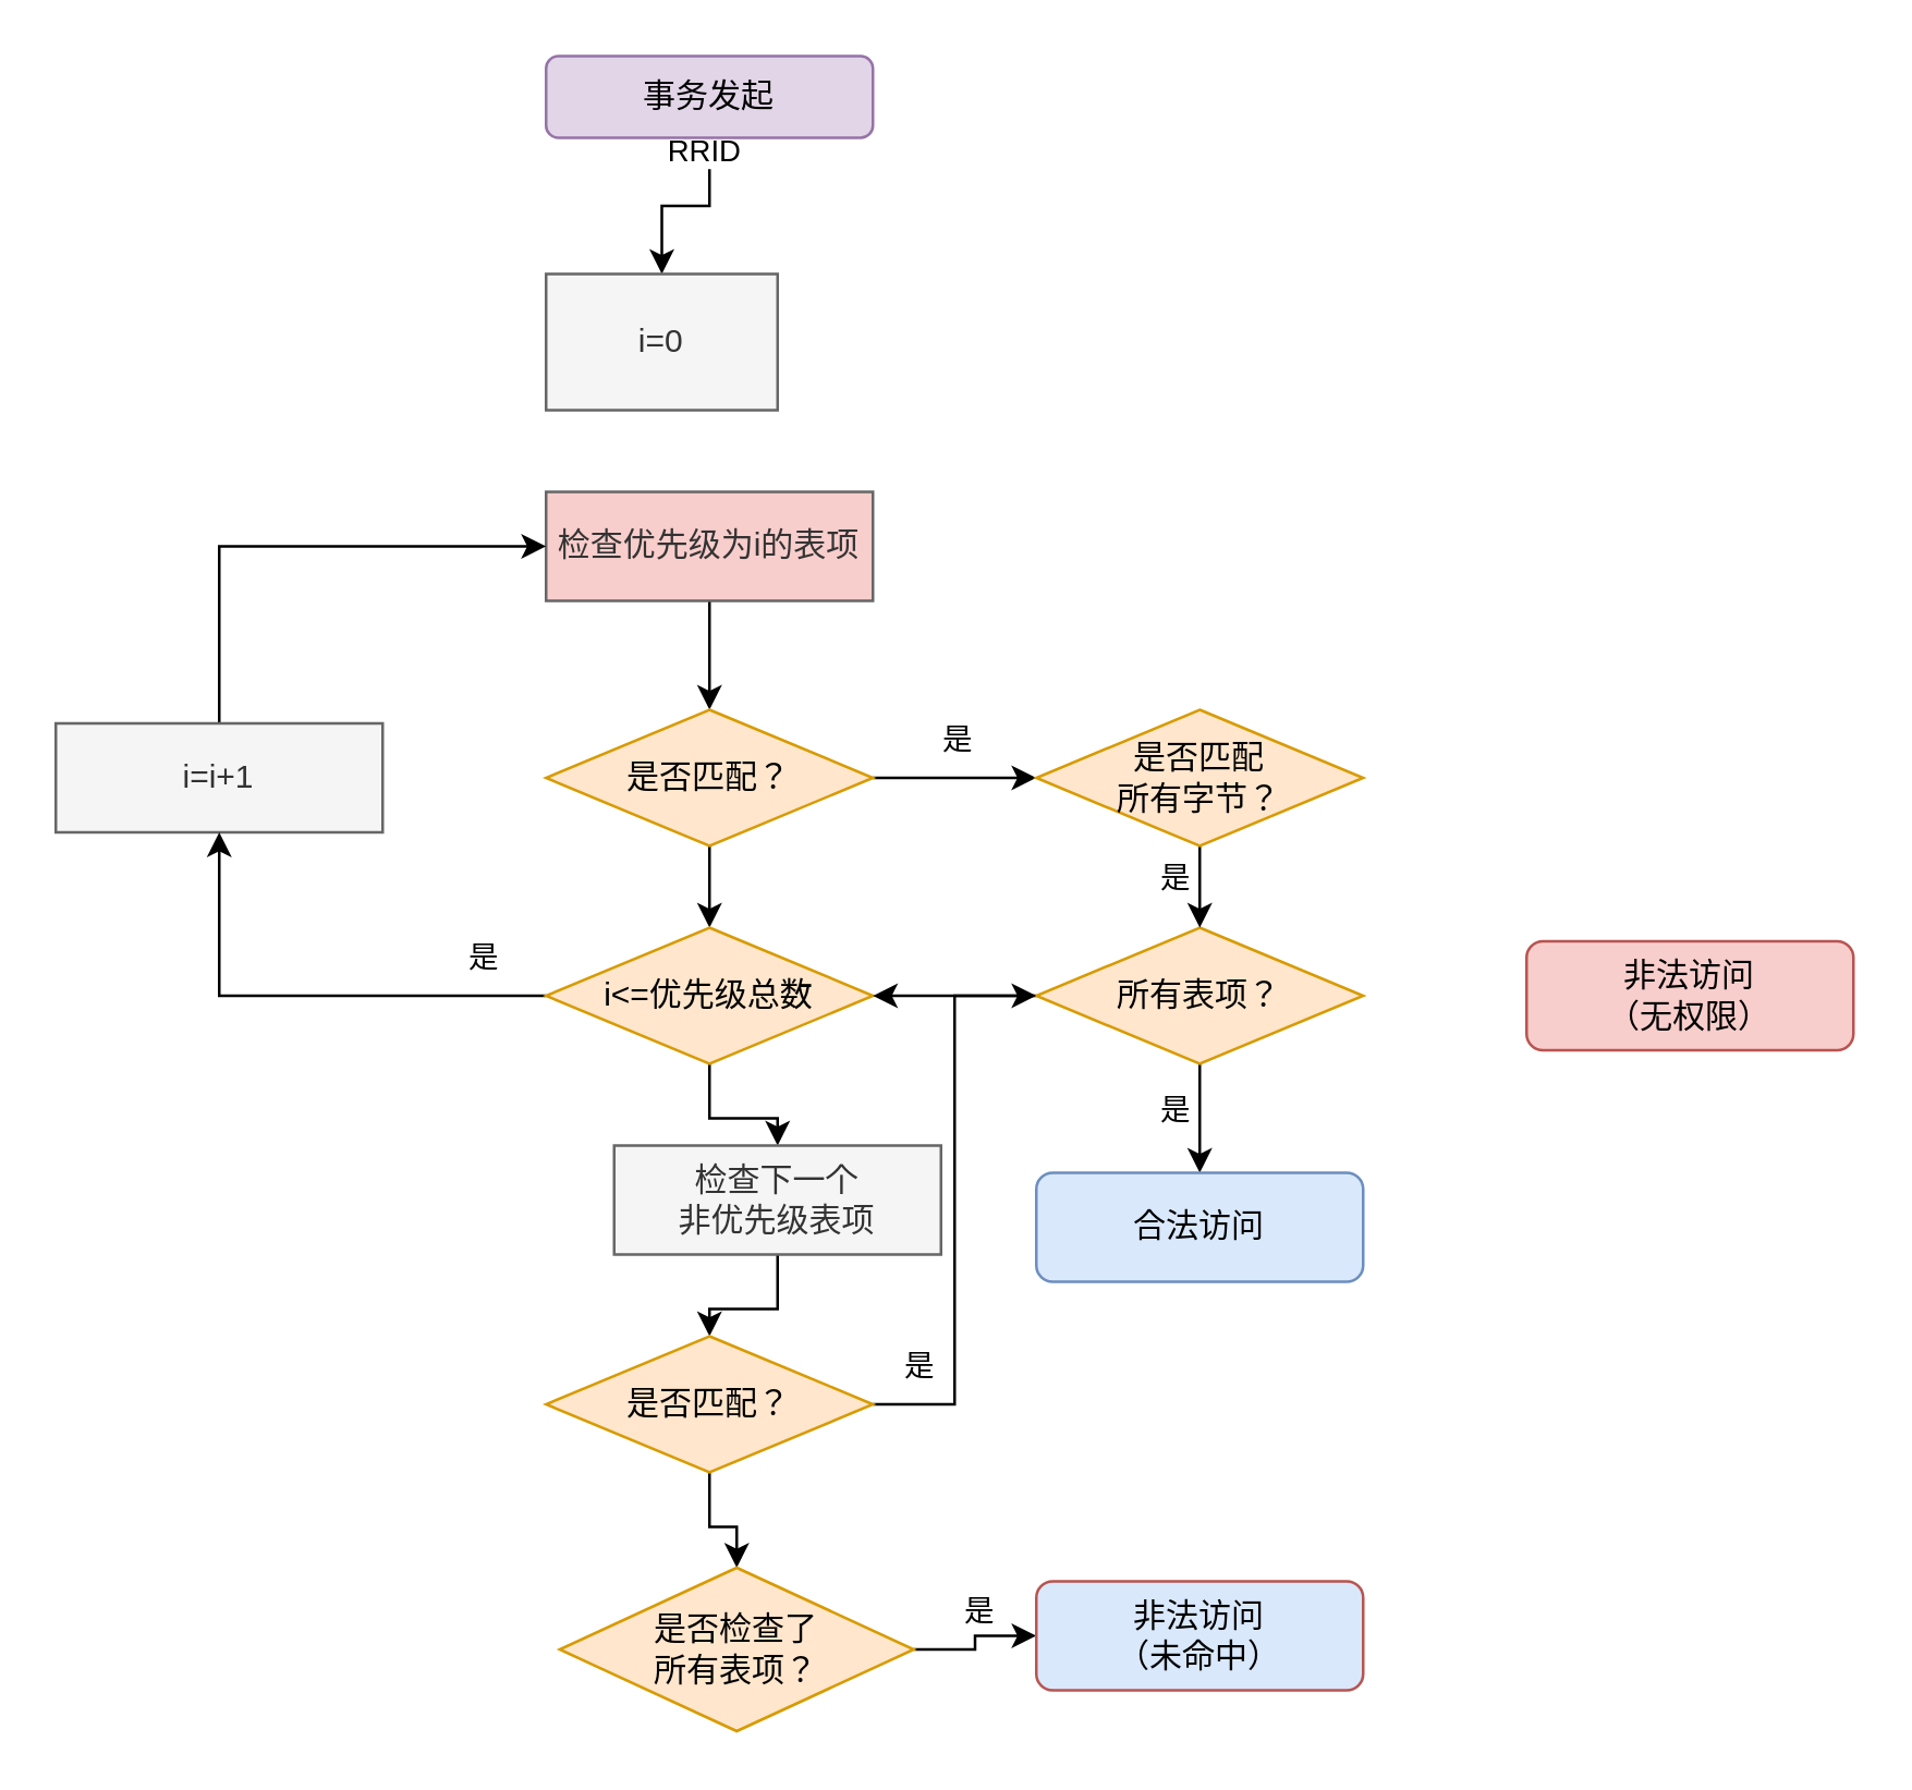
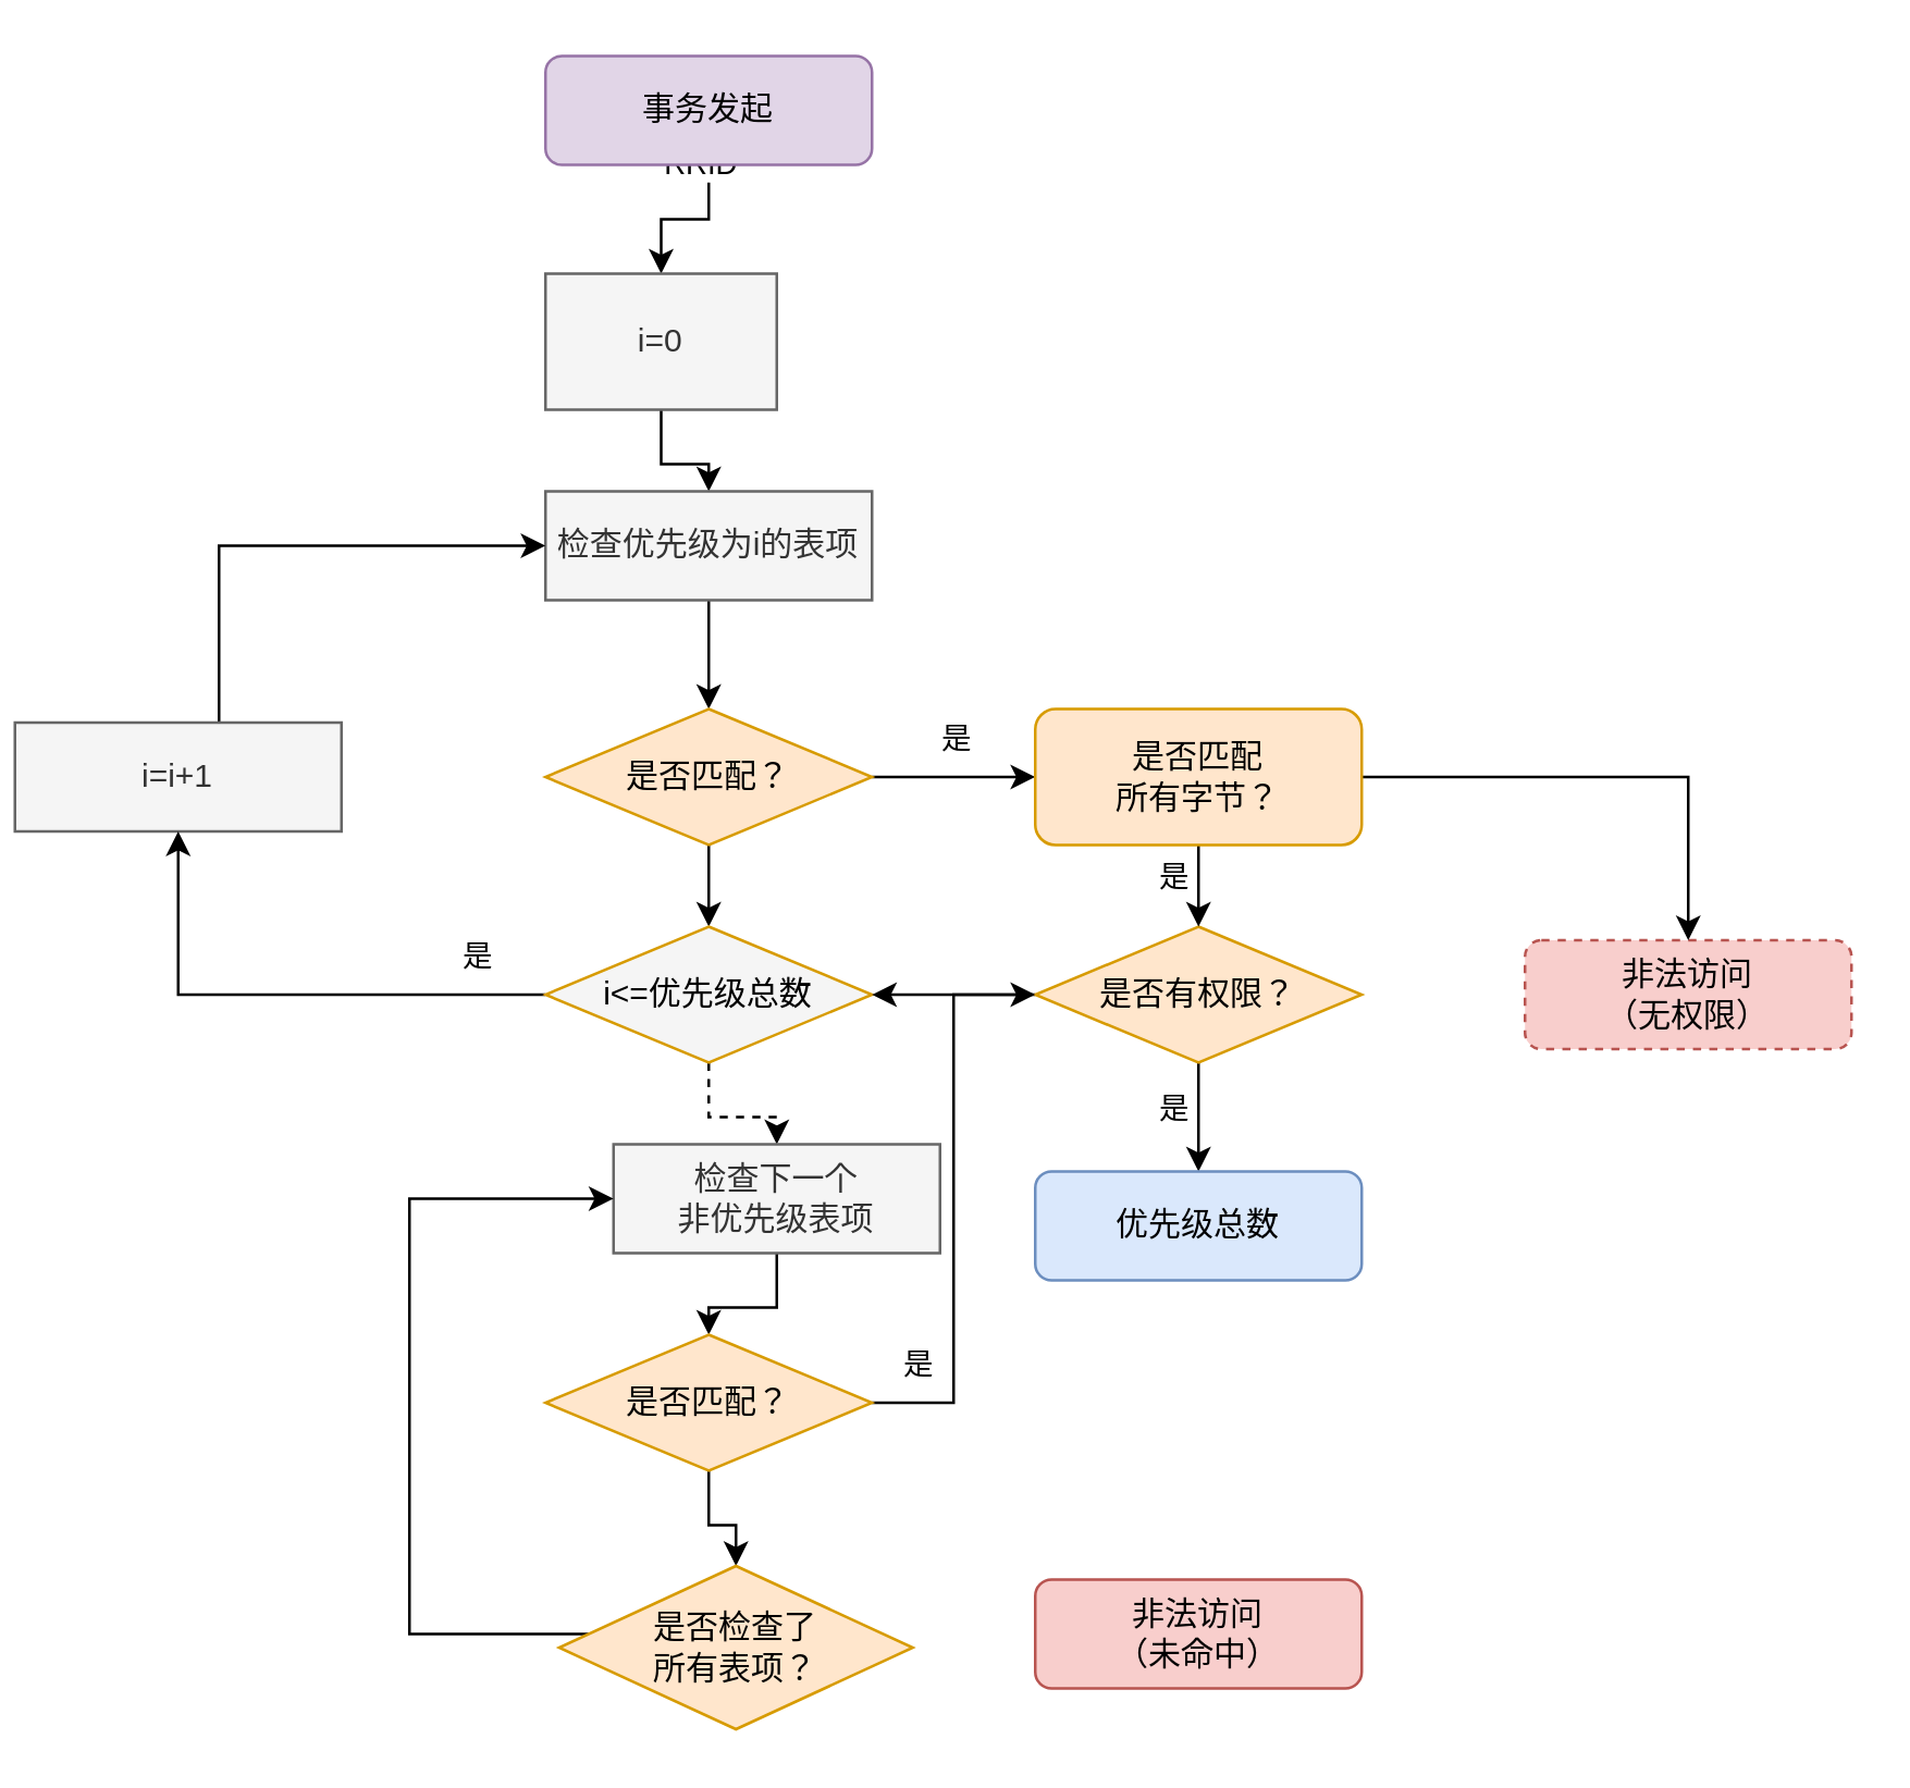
- <mxCell id="3" value="事务发起" style="rounded=1;whiteSpace=wrap;html=1;fillColor=#e1d5e7;strokeColor=#9673a6;" vertex="1" parent="1"><mxGeometry x="200" y="20" width="120" height="30" as="geometry" /></mxCell>
+ <mxCell id="3" value="事务发起" style="rounded=1;whiteSpace=wrap;html=1;fillColor=#e1d5e7;strokeColor=#9673a6;" vertex="1" parent="1"><mxGeometry x="200" y="20" width="120" height="40" as="geometry" /></mxCell>
+ <mxCell id="4" style="edgeStyle=orthogonalEdgeStyle;rounded=0;orthogonalLoop=1;jettySize=auto;html=1;entryX=0.5;entryY=0;entryDx=0;entryDy=0;" edge="1" parent="1" source="5" target="7"><mxGeometry relative="1" as="geometry" /></mxCell>
- <mxCell id="7" value="检查优先级为i的表项" style="rounded=0;whiteSpace=wrap;html=1;fillColor=#f8cecc;fontColor=#333333;strokeColor=#666666;" vertex="1" parent="1"><mxGeometry x="200" y="180" width="120" height="40" as="geometry" /></mxCell>
+ <mxCell id="7" value="检查优先级为i的表项" style="rounded=0;whiteSpace=wrap;html=1;fillColor=#f5f5f5;fontColor=#333333;strokeColor=#666666;" vertex="1" parent="1"><mxGeometry x="200" y="180" width="120" height="40" as="geometry" /></mxCell>
- <mxCell id="9" value="i=i+1" style="rounded=0;whiteSpace=wrap;html=1;fillColor=#f5f5f5;fontColor=#333333;strokeColor=#666666;" vertex="1" parent="1"><mxGeometry x="20" y="265" width="120" height="40" as="geometry" /></mxCell>
+ <mxCell id="9" value="i=i+1" style="rounded=0;whiteSpace=wrap;html=1;fillColor=#f5f5f5;fontColor=#333333;strokeColor=#666666;" vertex="1" parent="1"><mxGeometry x="5" y="265" width="120" height="40" as="geometry" /></mxCell>
- <mxCell id="38" value="是否匹配&lt;div&gt;所有字节？&lt;/div&gt;" style="rhombus;whiteSpace=wrap;html=1;fillColor=#ffe6cc;strokeColor=#d79b00;" vertex="1" parent="1"><mxGeometry x="380" y="260" width="120" height="50" as="geometry" /></mxCell>
+ <mxCell id="38" value="是否匹配&lt;div&gt;所有字节？&lt;/div&gt;" style="whiteSpace=wrap;html=1;fillColor=#ffe6cc;strokeColor=#d79b00;rounded=1;" vertex="1" parent="1"><mxGeometry x="380" y="260" width="120" height="50" as="geometry" /></mxCell>
+ <mxCell id="37" style="edgeStyle=orthogonalEdgeStyle;rounded=0;orthogonalLoop=1;jettySize=auto;html=1;entryX=0.5;entryY=0;entryDx=0;entryDy=0;" edge="1" parent="1" source="38" target="22"><mxGeometry relative="1" as="geometry" /></mxCell>
- <mxCell id="17" value="i&amp;lt;=优先级总数" style="rhombus;whiteSpace=wrap;html=1;fillColor=#ffe6cc;strokeColor=#d79b00;" vertex="1" parent="1"><mxGeometry x="200" y="340" width="120" height="50" as="geometry" /></mxCell>
+ <mxCell id="17" value="i&amp;lt;=优先级总数" style="rhombus;whiteSpace=wrap;html=1;fillColor=#f5f5f5;strokeColor=#d79b00;" vertex="1" parent="1"><mxGeometry x="200" y="340" width="120" height="50" as="geometry" /></mxCell>
- <mxCell id="21" value="所有表项？" style="rhombus;whiteSpace=wrap;html=1;fillColor=#ffe6cc;strokeColor=#d79b00;" vertex="1" parent="1"><mxGeometry x="380" y="340" width="120" height="50" as="geometry" /></mxCell>
+ <mxCell id="21" value="是否有权限？" style="rhombus;whiteSpace=wrap;html=1;fillColor=#ffe6cc;strokeColor=#d79b00;" vertex="1" parent="1"><mxGeometry x="380" y="340" width="120" height="50" as="geometry" /></mxCell>
- <mxCell id="22" value="非法访问&lt;div&gt;（无权限）&lt;/div&gt;" style="rounded=1;whiteSpace=wrap;html=1;fillColor=#f8cecc;strokeColor=#b85450;" vertex="1" parent="1"><mxGeometry x="560" y="345" width="120" height="40" as="geometry" /></mxCell>
+ <mxCell id="22" value="非法访问&lt;div&gt;（无权限）&lt;/div&gt;" style="rounded=1;whiteSpace=wrap;html=1;fillColor=#f8cecc;strokeColor=#b85450;dashed=1;" vertex="1" parent="1"><mxGeometry x="560" y="345" width="120" height="40" as="geometry" /></mxCell>
- <mxCell id="16" style="edgeStyle=orthogonalEdgeStyle;rounded=0;orthogonalLoop=1;jettySize=auto;html=1;entryX=0.5;entryY=0;entryDx=0;entryDy=0;" edge="1" parent="1" source="17" target="25"><mxGeometry relative="1" as="geometry" /></mxCell>
+ <mxCell id="16" style="edgeStyle=orthogonalEdgeStyle;rounded=0;orthogonalLoop=1;jettySize=auto;html=1;entryX=0.5;entryY=0;entryDx=0;entryDy=0;dashed=1;" edge="1" parent="1" source="17" target="25"><mxGeometry relative="1" as="geometry" /></mxCell>
- <mxCell id="23" value="合法访问" style="rounded=1;whiteSpace=wrap;html=1;fillColor=#dae8fc;strokeColor=#6c8ebf;" vertex="1" parent="1"><mxGeometry x="380" y="430" width="120" height="40" as="geometry" /></mxCell>
+ <mxCell id="23" value="优先级总数" style="rounded=1;whiteSpace=wrap;html=1;fillColor=#dae8fc;strokeColor=#6c8ebf;" vertex="1" parent="1"><mxGeometry x="380" y="430" width="120" height="40" as="geometry" /></mxCell>
+ <mxCell id="30" style="edgeStyle=orthogonalEdgeStyle;rounded=0;orthogonalLoop=1;jettySize=auto;html=1;entryX=0;entryY=0.5;entryDx=0;entryDy=0;" edge="1" parent="1" source="33" target="25"><mxGeometry relative="1" as="geometry"><Array as="points"><mxPoint x="150" y="600" /><mxPoint x="150" y="440" /></Array></mxGeometry></mxCell>
- <mxCell id="34" value="非法访问&lt;div&gt;（未命中）&lt;/div&gt;" style="rounded=1;whiteSpace=wrap;html=1;fillColor=#dae8fc;strokeColor=#b85450;" vertex="1" parent="1"><mxGeometry x="380" y="580" width="120" height="40" as="geometry" /></mxCell>
+ <mxCell id="34" value="非法访问&lt;div&gt;（未命中）&lt;/div&gt;" style="rounded=1;whiteSpace=wrap;html=1;fillColor=#f8cecc;strokeColor=#b85450;" vertex="1" parent="1"><mxGeometry x="380" y="580" width="120" height="40" as="geometry" /></mxCell>
- <mxCell id="31" style="edgeStyle=orthogonalEdgeStyle;rounded=0;orthogonalLoop=1;jettySize=auto;html=1;entryX=0;entryY=0.5;entryDx=0;entryDy=0;" edge="1" parent="1" source="33" target="34"><mxGeometry relative="1" as="geometry" /></mxCell>
- <mxCell id="32" value="是" style="edgeLabel;html=1;align=center;verticalAlign=middle;resizable=0;points=[];" vertex="1" connectable="0" parent="31"><mxGeometry x="0.041" y="-1" relative="1" as="geometry"><mxPoint y="-11" as="offset" /></mxGeometry></mxCell>
